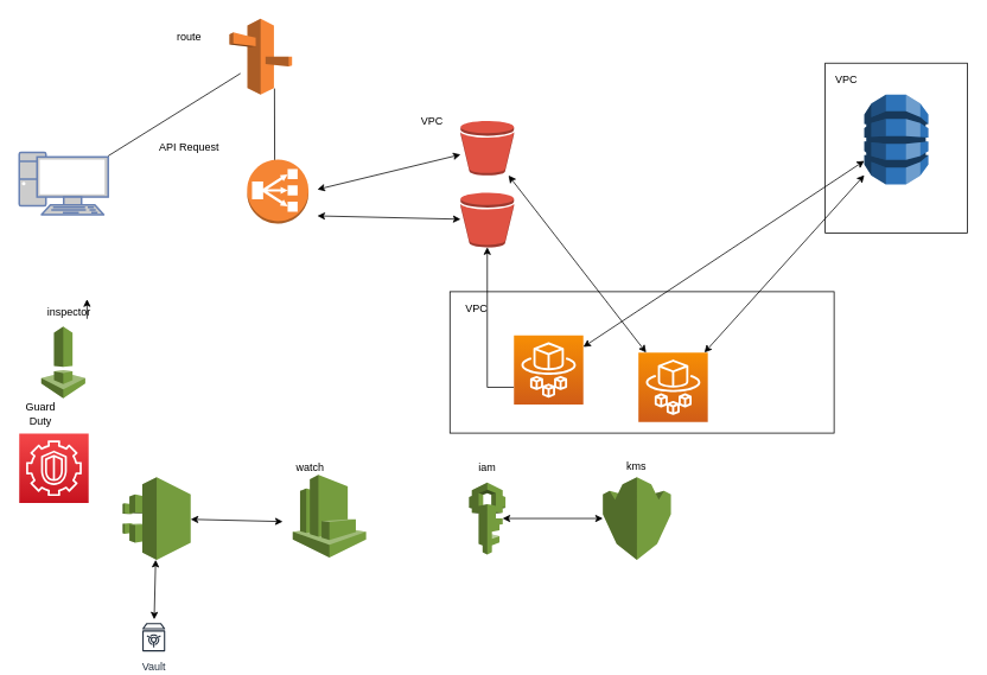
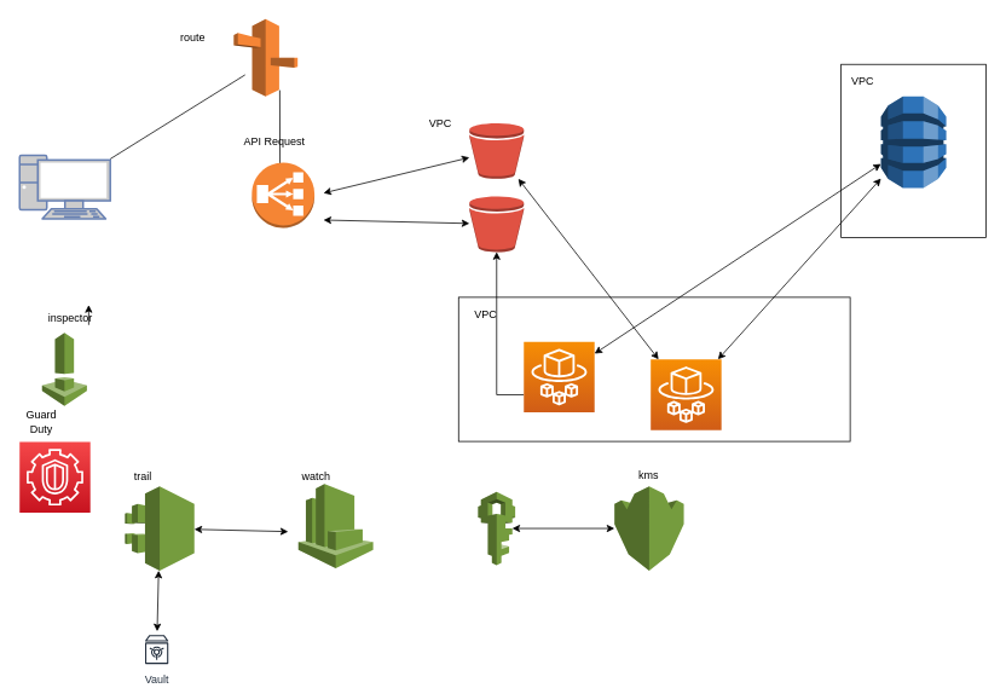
- <mxCell id="5" value="API Request" style="text;html=1;strokeColor=none;fillColor=none;align=center;verticalAlign=middle;whiteSpace=wrap;rounded=0;" vertex="1" parent="1"><mxGeometry x="147" y="156" width="130" height="20" as="geometry" /></mxCell>
+ <mxCell id="5" value="API Request" style="text;html=1;strokeColor=none;fillColor=none;align=center;verticalAlign=middle;whiteSpace=wrap;rounded=0;" vertex="1" parent="1"><mxGeometry x="237" y="146" width="130" height="20" as="geometry" /></mxCell>
+ <mxCell id="37" value="trail" style="text;html=1;strokeColor=none;fillColor=none;align=center;verticalAlign=middle;whiteSpace=wrap;rounded=0;" vertex="1" parent="1"><mxGeometry x="137" y="516" width="40" height="20" as="geometry" /></mxCell>
- <mxCell id="40" value="iam" style="text;html=1;strokeColor=none;fillColor=none;align=center;verticalAlign=middle;whiteSpace=wrap;rounded=0;" vertex="1" parent="1"><mxGeometry x="526.5" y="516" width="40" height="20" as="geometry" /></mxCell>
